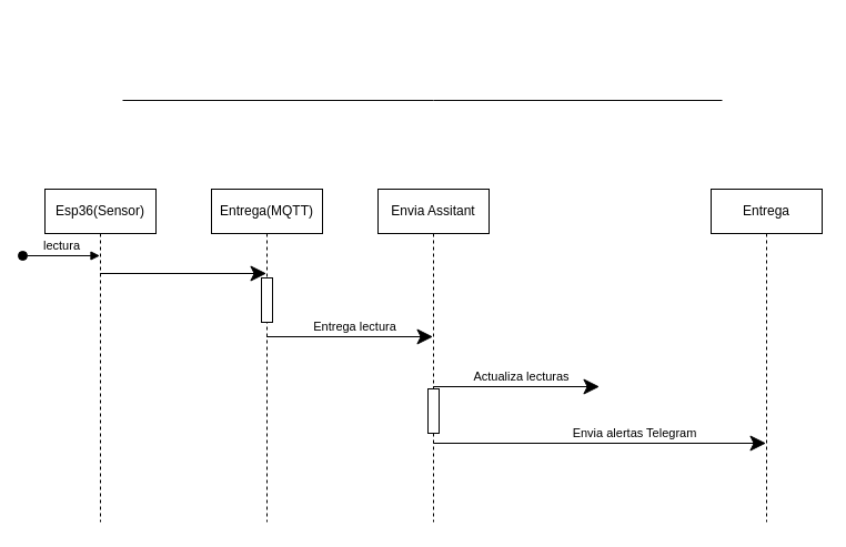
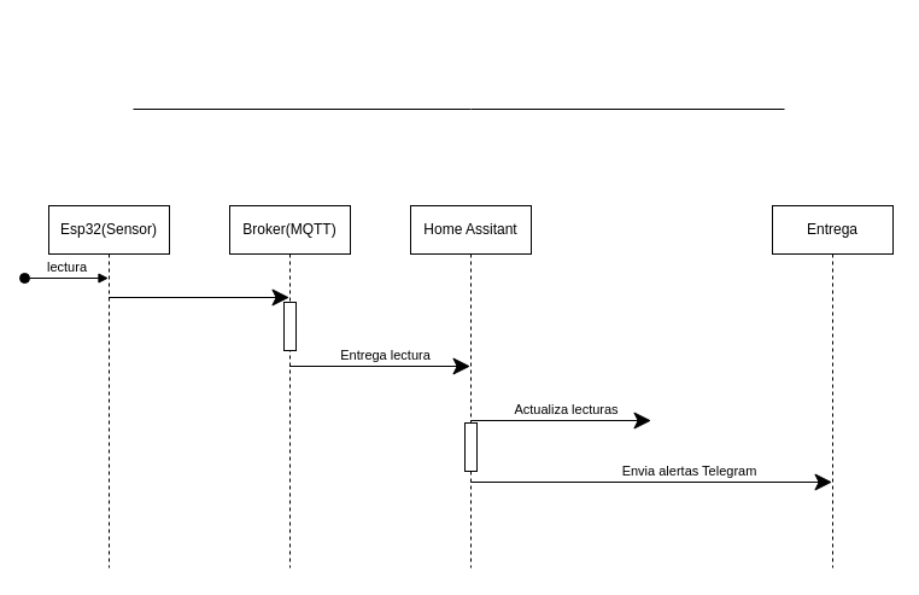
- <mxCell id="4" value="Esp36(Sensor)" style="shape=umlLifeline;perimeter=lifelinePerimeter;whiteSpace=wrap;html=1;container=1;dropTarget=0;collapsible=0;recursiveResize=0;outlineConnect=0;portConstraint=eastwest;newEdgeStyle={&quot;curved&quot;:0,&quot;rounded&quot;:0};" parent="2" vertex="1"><mxGeometry x="20.0" width="100" height="300" as="geometry" /></mxCell>
+ <mxCell id="4" value="Esp32(Sensor)" style="shape=umlLifeline;perimeter=lifelinePerimeter;whiteSpace=wrap;html=1;container=1;dropTarget=0;collapsible=0;recursiveResize=0;outlineConnect=0;portConstraint=eastwest;newEdgeStyle={&quot;curved&quot;:0,&quot;rounded&quot;:0};" parent="2" vertex="1"><mxGeometry x="20.0" width="100" height="300" as="geometry" /></mxCell>
- <mxCell id="5" value="Entrega(MQTT)" style="shape=umlLifeline;perimeter=lifelinePerimeter;whiteSpace=wrap;html=1;container=1;dropTarget=0;collapsible=0;recursiveResize=0;outlineConnect=0;portConstraint=eastwest;newEdgeStyle={&quot;curved&quot;:0,&quot;rounded&quot;:0};" parent="2" vertex="1"><mxGeometry x="170" y="1.137e-13" width="100" height="300" as="geometry" /></mxCell>
+ <mxCell id="5" value="Broker(MQTT)" style="shape=umlLifeline;perimeter=lifelinePerimeter;whiteSpace=wrap;html=1;container=1;dropTarget=0;collapsible=0;recursiveResize=0;outlineConnect=0;portConstraint=eastwest;newEdgeStyle={&quot;curved&quot;:0,&quot;rounded&quot;:0};" parent="2" vertex="1"><mxGeometry x="170" y="1.137e-13" width="100" height="300" as="geometry" /></mxCell>
- <mxCell id="10" value="Envia Assitant" style="shape=umlLifeline;perimeter=lifelinePerimeter;whiteSpace=wrap;html=1;container=1;dropTarget=0;collapsible=0;recursiveResize=0;outlineConnect=0;portConstraint=eastwest;newEdgeStyle={&quot;curved&quot;:0,&quot;rounded&quot;:0};" parent="2" vertex="1"><mxGeometry x="320" y="1.137e-13" width="100" height="300" as="geometry" /></mxCell>
+ <mxCell id="10" value="Home Assitant" style="shape=umlLifeline;perimeter=lifelinePerimeter;whiteSpace=wrap;html=1;container=1;dropTarget=0;collapsible=0;recursiveResize=0;outlineConnect=0;portConstraint=eastwest;newEdgeStyle={&quot;curved&quot;:0,&quot;rounded&quot;:0};" parent="2" vertex="1"><mxGeometry x="320" y="1.137e-13" width="100" height="300" as="geometry" /></mxCell>
